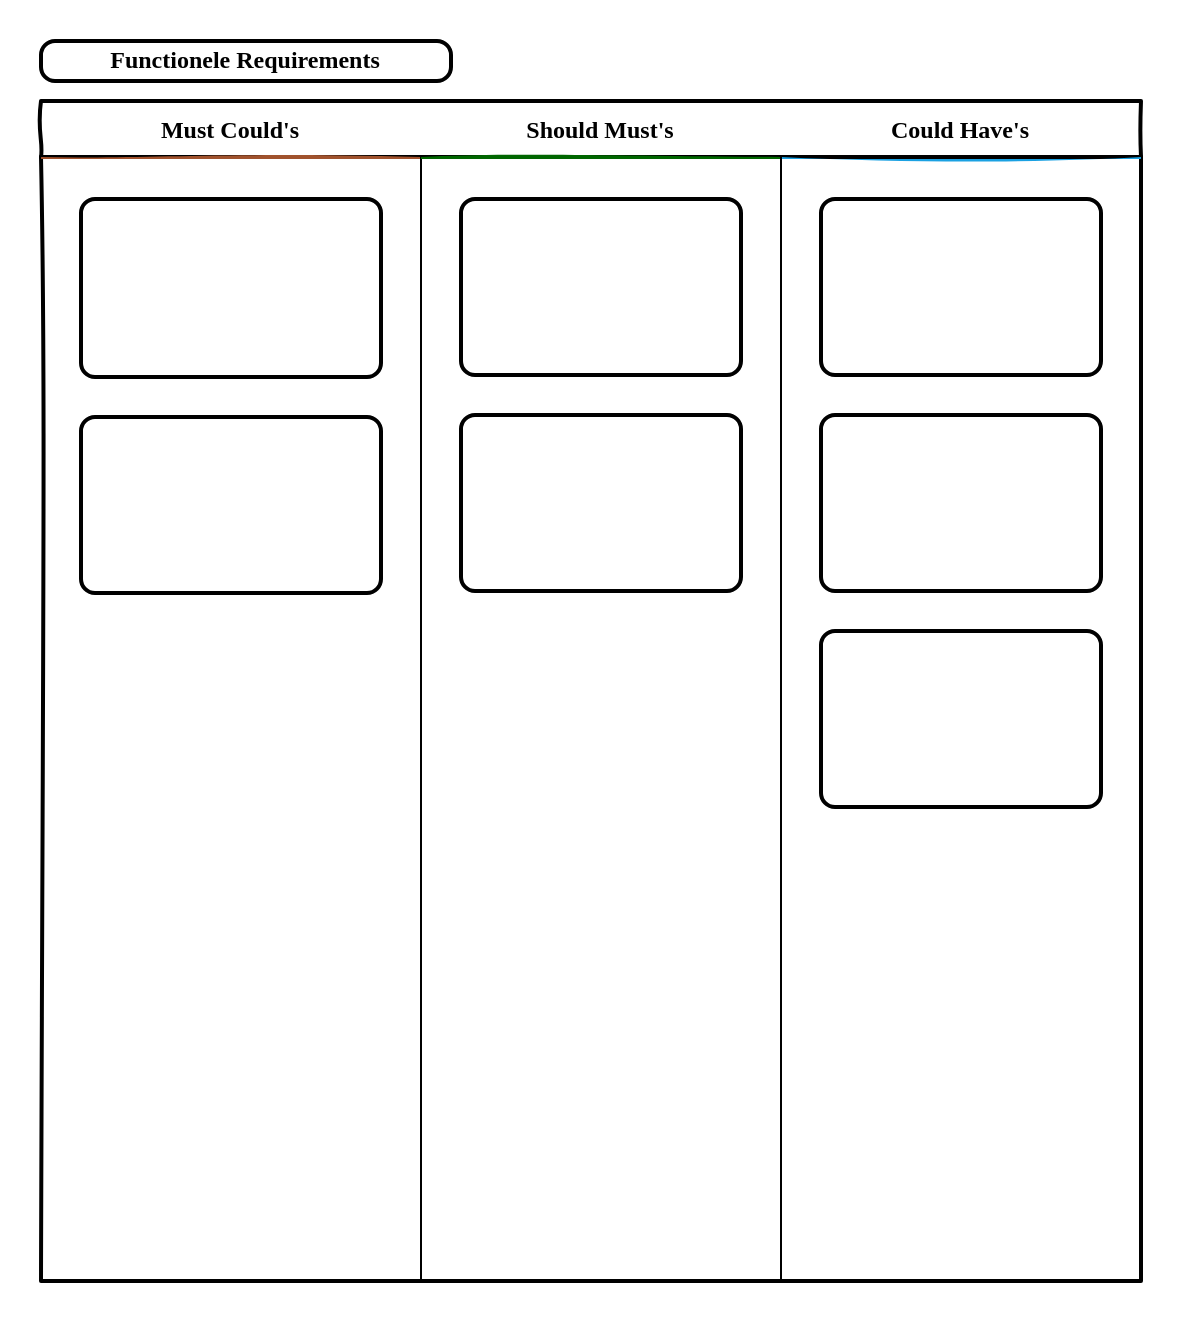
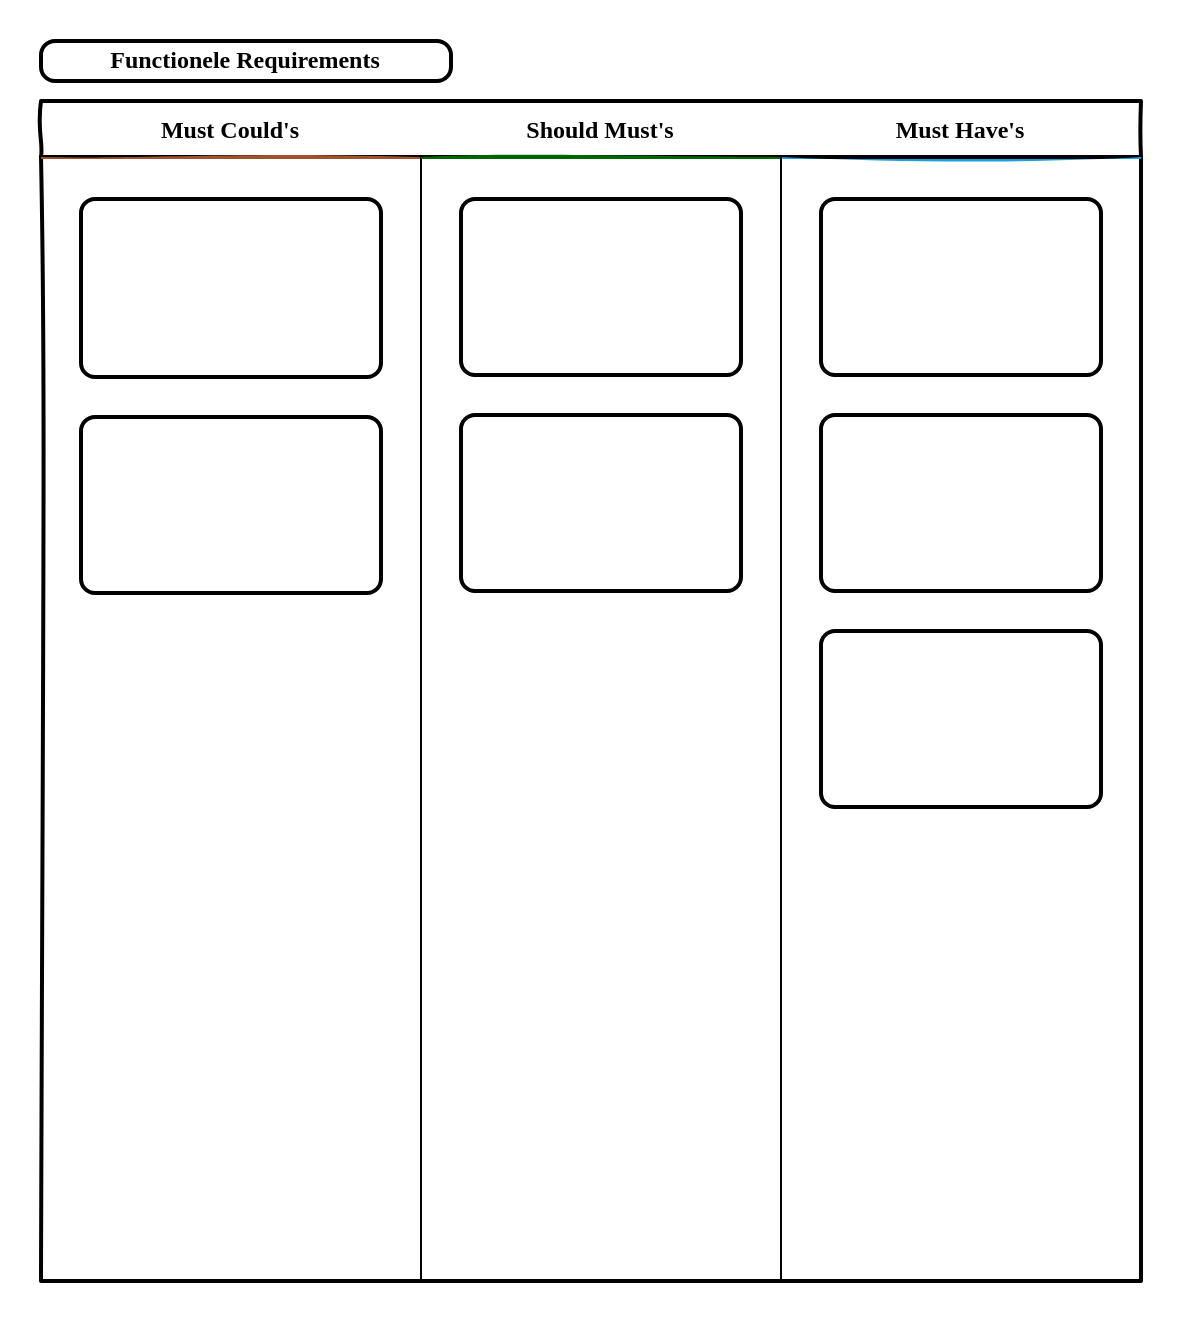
- <mxCell id="11" value="Could Have's" style="swimlane;strokeWidth=2;fontFamily=Permanent Marker;html=0;startSize=1;verticalAlign=bottom;spacingBottom=5;points=[];childLayout=stackLayout;stackBorder=20;stackSpacing=20;resizeLast=0;resizeParent=1;horizontalStack=0;collapsible=0;sketch=1;strokeColor=none;fillStyle=solid;fillColor=#1BA1E2;" parent="2" vertex="1"><mxGeometry x="370" y="28" width="180" height="562" as="geometry" /></mxCell>
+ <mxCell id="11" value="Must Have's" style="swimlane;strokeWidth=2;fontFamily=Permanent Marker;html=0;startSize=1;verticalAlign=bottom;spacingBottom=5;points=[];childLayout=stackLayout;stackBorder=20;stackSpacing=20;resizeLast=0;resizeParent=1;horizontalStack=0;collapsible=0;sketch=1;strokeColor=none;fillStyle=solid;fillColor=#1BA1E2;" parent="2" vertex="1"><mxGeometry x="370" y="28" width="180" height="562" as="geometry" /></mxCell>
